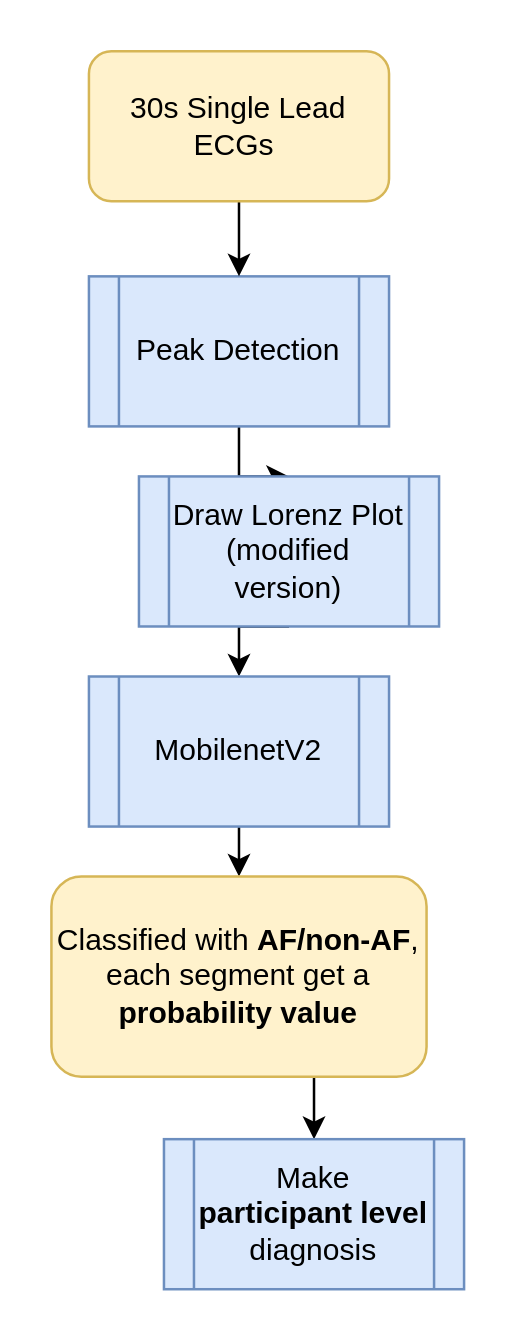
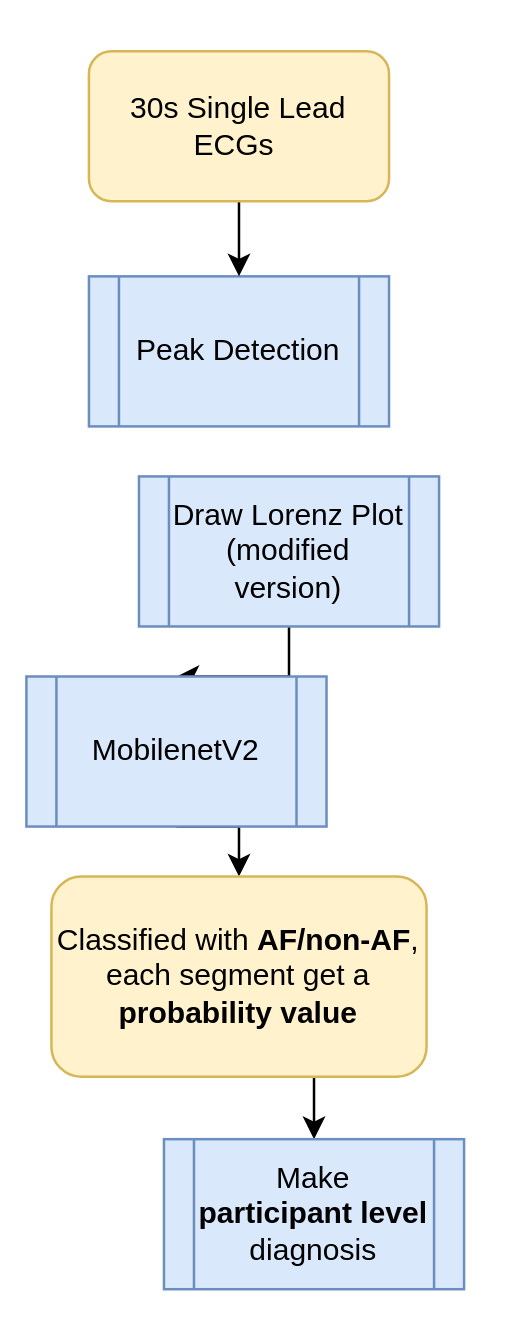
- <mxCell id="2" value="" style="edgeStyle=orthogonalEdgeStyle;rounded=0;orthogonalLoop=1;jettySize=auto;html=1;entryX=0.5;entryY=0;entryDx=0;entryDy=0;" edge="1" parent="1" source="3" target="7"><mxGeometry relative="1" as="geometry" /></mxCell>
- <mxCell id="9" value="MobilenetV2" style="shape=process;whiteSpace=wrap;html=1;backgroundOutline=1;fillColor=#dae8fc;strokeColor=#6c8ebf;" vertex="1" parent="1"><mxGeometry x="35" y="270" width="120" height="60" as="geometry" /></mxCell>
+ <mxCell id="9" value="MobilenetV2" style="shape=process;whiteSpace=wrap;html=1;backgroundOutline=1;fillColor=#dae8fc;strokeColor=#6c8ebf;" vertex="1" parent="1"><mxGeometry x="10" y="270" width="120" height="60" as="geometry" /></mxCell>
